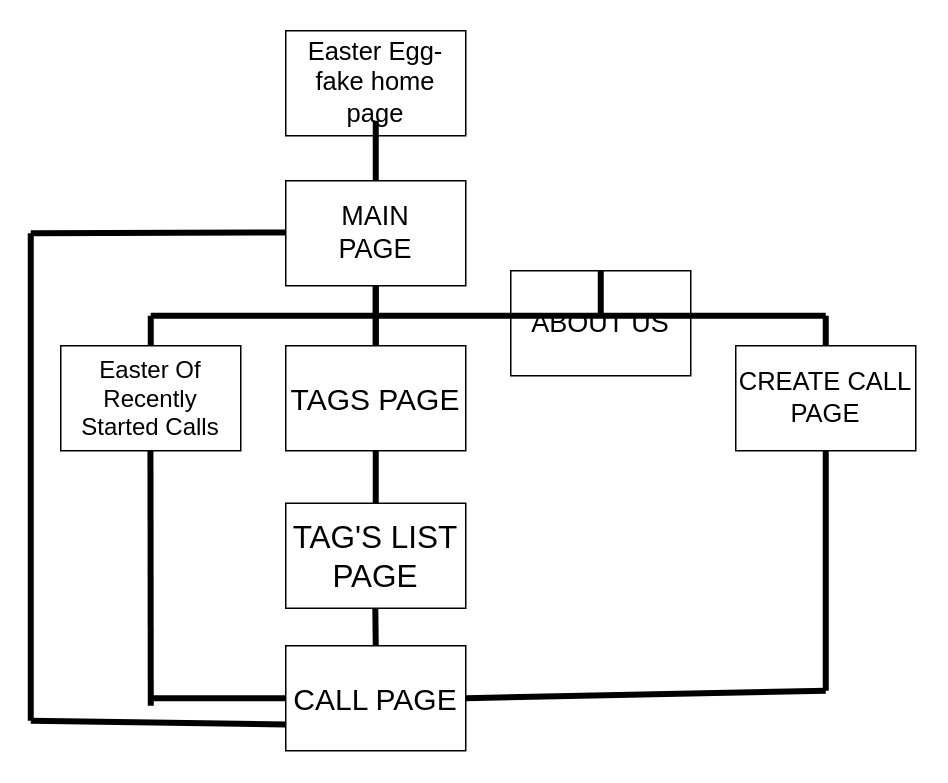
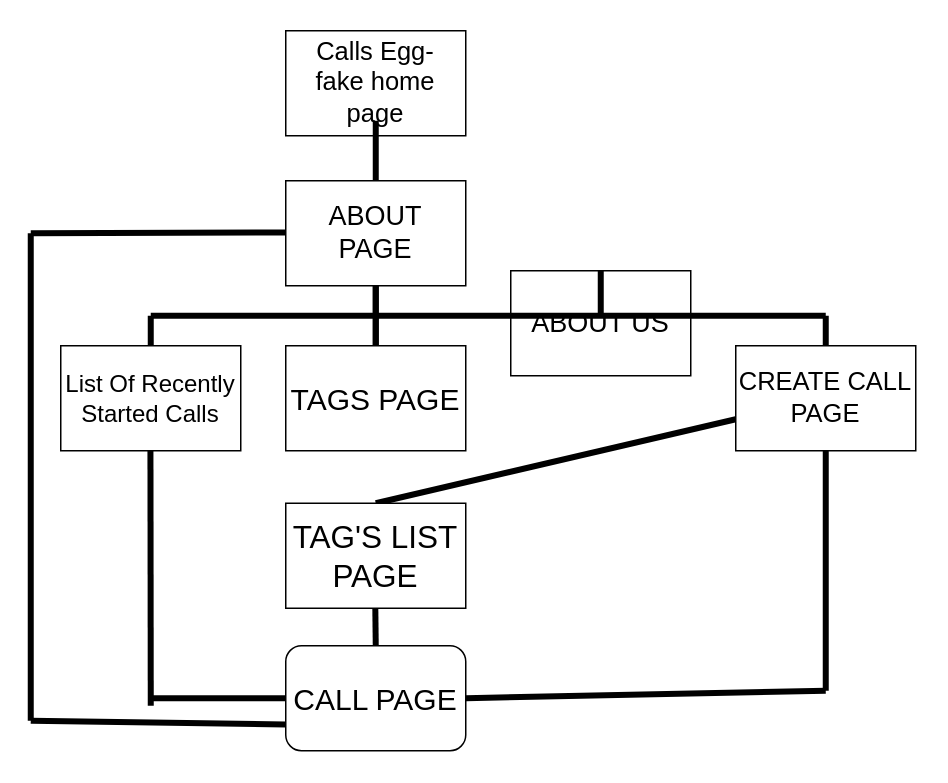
- <mxCell id="3" value="&lt;font style=&quot;font-size: 17px&quot;&gt;Easter Egg- fake home page&lt;br&gt;&lt;/font&gt;" style="text;html=1;strokeColor=none;fillColor=none;align=center;verticalAlign=middle;whiteSpace=wrap;rounded=0;strokeWidth=1;" parent="1" vertex="1"><mxGeometry x="200" y="25" width="100" height="60" as="geometry" /></mxCell>
+ <mxCell id="3" value="&lt;font style=&quot;font-size: 17px&quot;&gt;Calls Egg- fake home page&lt;br&gt;&lt;/font&gt;" style="text;html=1;strokeColor=none;fillColor=none;align=center;verticalAlign=middle;whiteSpace=wrap;rounded=0;strokeWidth=1;" parent="1" vertex="1"><mxGeometry x="200" y="25" width="100" height="60" as="geometry" /></mxCell>
- <mxCell id="5" value="&lt;font style=&quot;font-size: 18px&quot;&gt;MAIN PAGE&lt;/font&gt;" style="text;html=1;strokeColor=none;fillColor=none;align=center;verticalAlign=middle;whiteSpace=wrap;rounded=0;strokeWidth=1;" parent="1" vertex="1"><mxGeometry x="200" y="125" width="100" height="60" as="geometry" /></mxCell>
+ <mxCell id="5" value="&lt;font style=&quot;font-size: 18px&quot;&gt;ABOUT PAGE&lt;/font&gt;" style="text;html=1;strokeColor=none;fillColor=none;align=center;verticalAlign=middle;whiteSpace=wrap;rounded=0;strokeWidth=1;" parent="1" vertex="1"><mxGeometry x="200" y="125" width="100" height="60" as="geometry" /></mxCell>
- <mxCell id="17" value="&lt;font style=&quot;font-size: 16px&quot;&gt;Easter Of Recently Started Calls &lt;/font&gt;" style="rounded=0;whiteSpace=wrap;html=1;" parent="1" vertex="1"><mxGeometry x="40" y="230" width="120" height="70" as="geometry" /></mxCell>
+ <mxCell id="17" value="&lt;font style=&quot;font-size: 16px&quot;&gt;List Of Recently Started Calls &lt;/font&gt;" style="rounded=0;whiteSpace=wrap;html=1;" parent="1" vertex="1"><mxGeometry x="40" y="230" width="120" height="70" as="geometry" /></mxCell>
- <mxCell id="12" value="" style="endArrow=none;html=1;strokeWidth=4;entryX=0.5;entryY=1;entryDx=0;entryDy=0;exitX=0.5;exitY=0;exitDx=0;exitDy=0;" parent="1" source="15" target="8" edge="1"><mxGeometry width="50" height="50" relative="1" as="geometry"><mxPoint x="30" y="350" as="sourcePoint" /><mxPoint x="180" y="350" as="targetPoint" /></mxGeometry></mxCell>
+ <mxCell id="12" value="" style="endArrow=none;html=1;strokeWidth=4;exitX=0.5;exitY=0;exitDx=0;exitDy=0;" parent="1" source="15" target="25" edge="1"><mxGeometry width="50" height="50" relative="1" as="geometry"><mxPoint x="30" y="350" as="sourcePoint" /><mxPoint x="180" y="350" as="targetPoint" /></mxGeometry></mxCell>
- <mxCell id="18" value="&lt;font style=&quot;font-size: 20px&quot;&gt;CALL PAGE&lt;/font&gt;" style="rounded=0;whiteSpace=wrap;html=1;" parent="1" vertex="1"><mxGeometry x="190" y="430" width="120" height="70" as="geometry" /></mxCell>
+ <mxCell id="18" value="&lt;font style=&quot;font-size: 20px&quot;&gt;CALL PAGE&lt;/font&gt;" style="whiteSpace=wrap;html=1;rounded=1;" parent="1" vertex="1"><mxGeometry x="190" y="430" width="120" height="70" as="geometry" /></mxCell>
